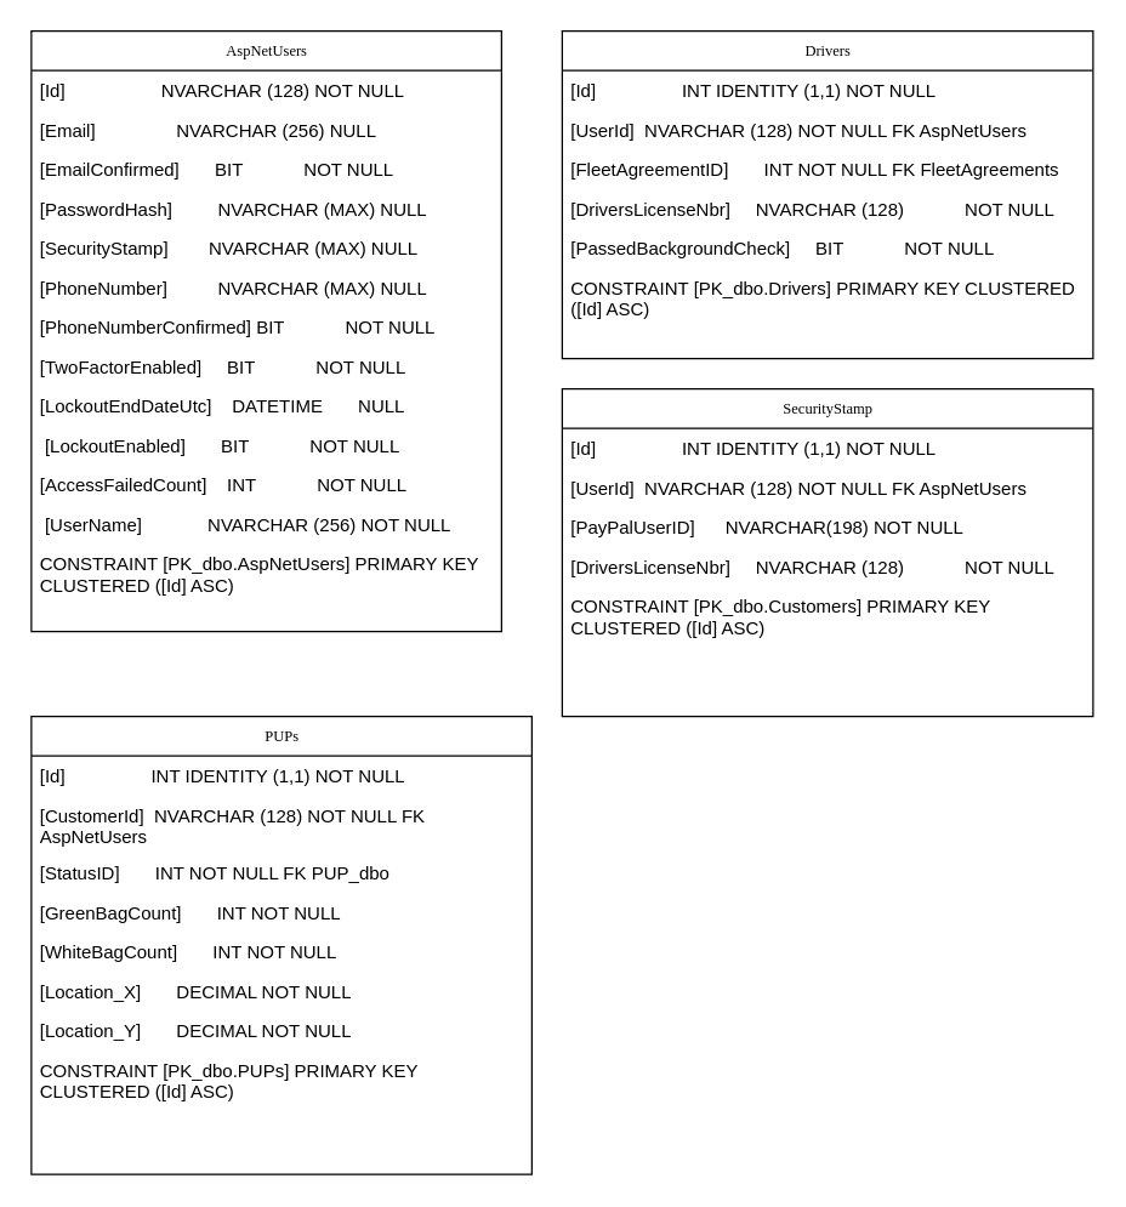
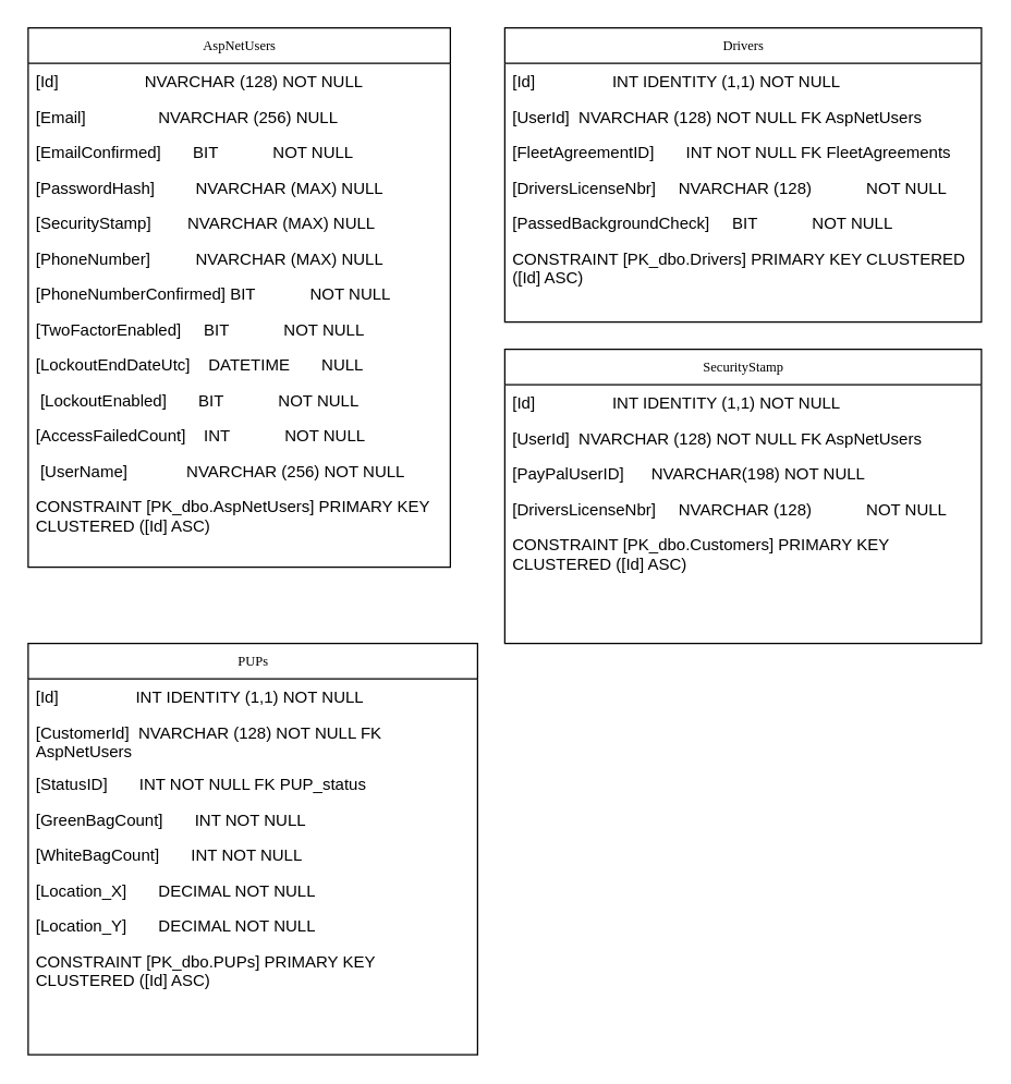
- <mxCell id="32" value="[StatusID]&amp;nbsp; &amp;nbsp; &amp;nbsp; &amp;nbsp;INT NOT NULL FK PUP_dbo" style="text;html=1;strokeColor=none;fillColor=none;align=left;verticalAlign=top;spacingLeft=4;spacingRight=4;whiteSpace=wrap;overflow=hidden;rotatable=0;points=[[0,0.5],[1,0.5]];portConstraint=eastwest;" vertex="1" parent="29"><mxGeometry y="90" width="330" height="26" as="geometry" /></mxCell>
+ <mxCell id="32" value="[StatusID]&amp;nbsp; &amp;nbsp; &amp;nbsp; &amp;nbsp;INT NOT NULL FK PUP_status" style="text;html=1;strokeColor=none;fillColor=none;align=left;verticalAlign=top;spacingLeft=4;spacingRight=4;whiteSpace=wrap;overflow=hidden;rotatable=0;points=[[0,0.5],[1,0.5]];portConstraint=eastwest;" vertex="1" parent="29"><mxGeometry y="90" width="330" height="26" as="geometry" /></mxCell>
